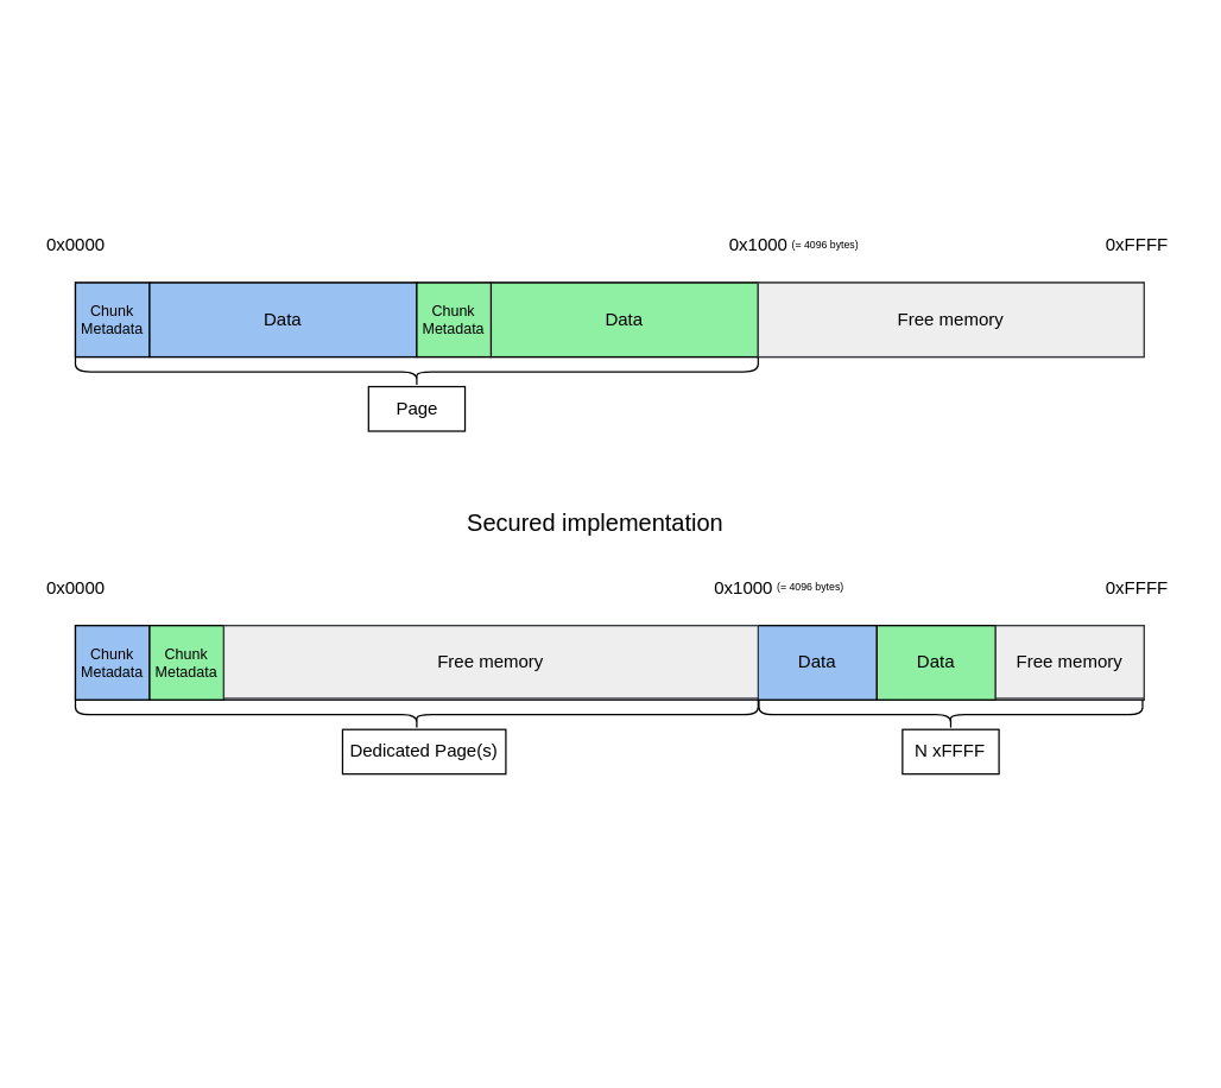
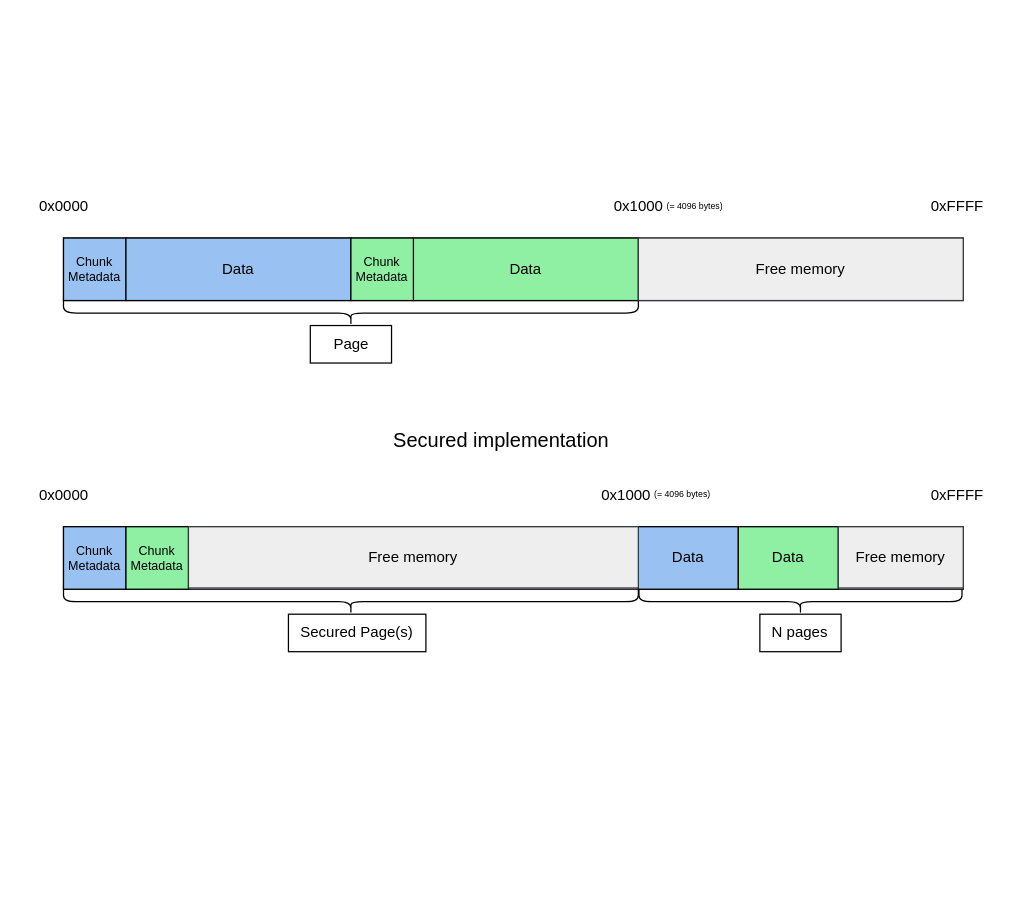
- <mxCell id="24" value="Dedicated Page(s)" style="rounded=0;whiteSpace=wrap;html=1;" vertex="1" parent="1"><mxGeometry x="230" y="491" width="110" height="30" as="geometry" /></mxCell>
+ <mxCell id="24" value="Secured Page(s)" style="rounded=0;whiteSpace=wrap;html=1;" vertex="1" parent="1"><mxGeometry x="230" y="491" width="110" height="30" as="geometry" /></mxCell>
- <mxCell id="28" value="N xFFFF" style="rounded=0;whiteSpace=wrap;html=1;" vertex="1" parent="1"><mxGeometry x="607.25" y="491" width="65" height="30" as="geometry" /></mxCell>
+ <mxCell id="28" value="N pages" style="rounded=0;whiteSpace=wrap;html=1;" vertex="1" parent="1"><mxGeometry x="607.25" y="491" width="65" height="30" as="geometry" /></mxCell>
